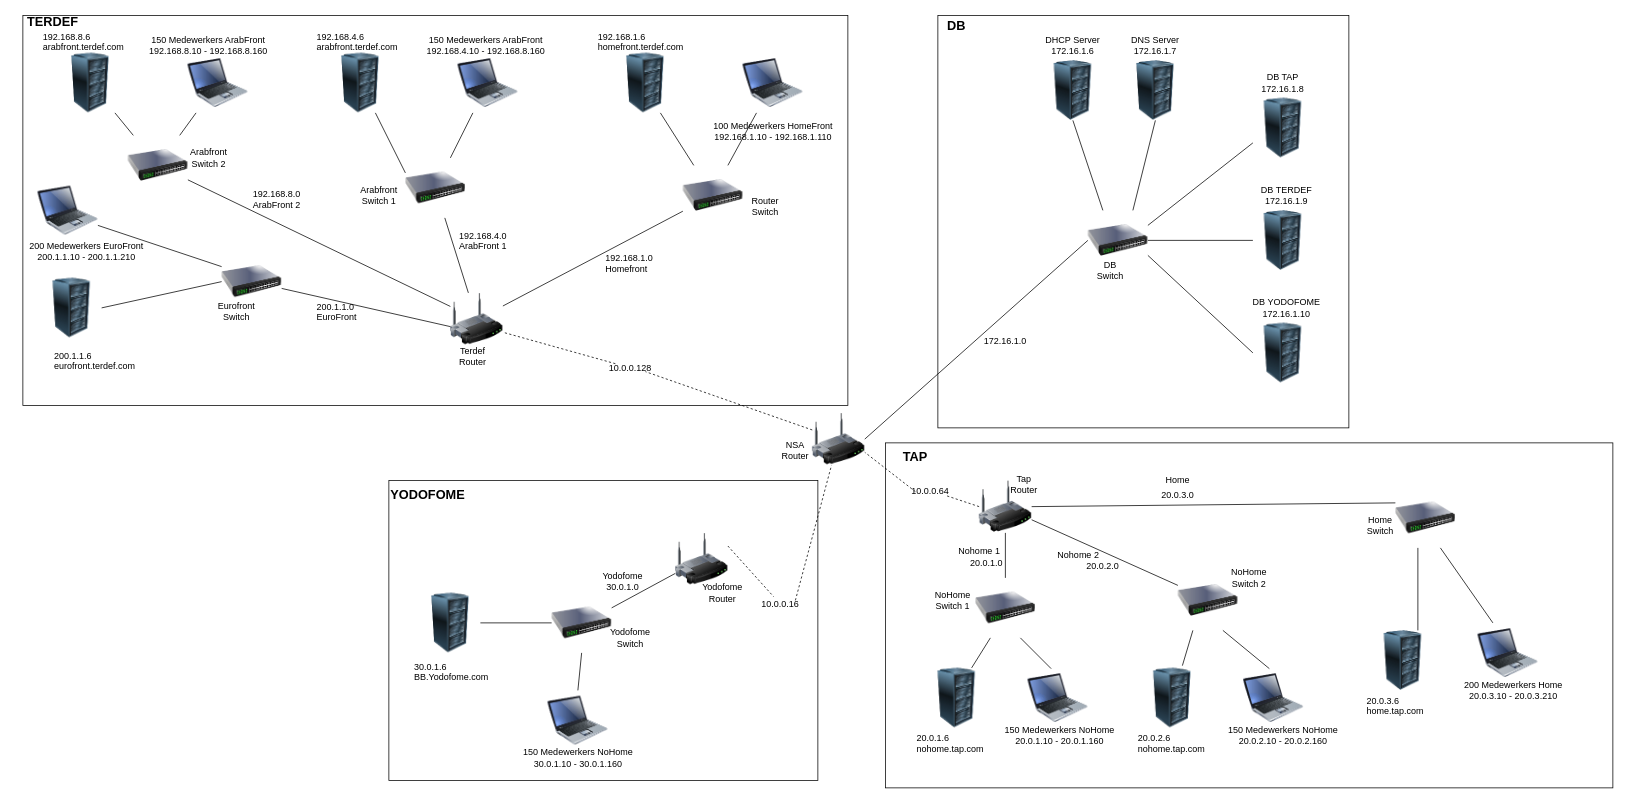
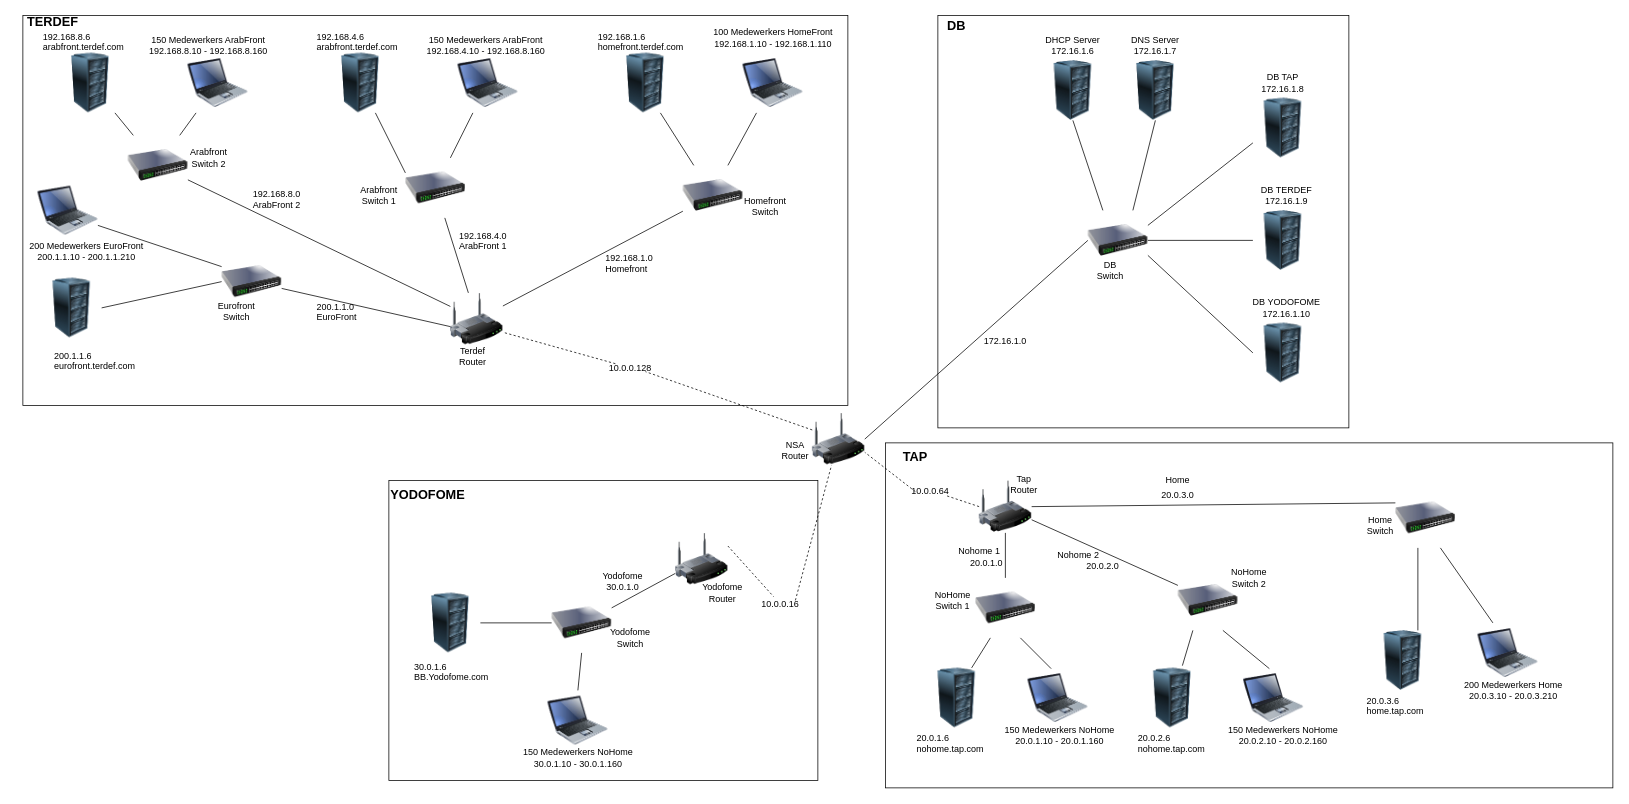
- <mxCell id="102" value="100 Medewerkers HomeFront&lt;br&gt;192.168.1.10 - 192.168.1.110&lt;br&gt;" style="text;html=1;strokeColor=none;fillColor=none;align=center;verticalAlign=middle;whiteSpace=wrap;rounded=0;" vertex="1" parent="1"><mxGeometry x="942.5" y="165" width="175" height="20" as="geometry" /></mxCell>
+ <mxCell id="102" value="100 Medewerkers HomeFront&lt;br&gt;192.168.1.10 - 192.168.1.110&lt;br&gt;" style="text;html=1;strokeColor=none;fillColor=none;align=center;verticalAlign=middle;whiteSpace=wrap;rounded=0;" vertex="1" parent="1"><mxGeometry x="942.5" y="40" width="175" height="20" as="geometry" /></mxCell>
- <mxCell id="123" value="Router&lt;br&gt;Switch&lt;br&gt;" style="text;html=1;strokeColor=none;fillColor=none;align=center;verticalAlign=middle;whiteSpace=wrap;rounded=0;" vertex="1" parent="1"><mxGeometry x="1000" y="265" width="40" height="20" as="geometry" /></mxCell>
+ <mxCell id="123" value="Homefront&lt;br&gt;Switch&lt;br&gt;" style="text;html=1;strokeColor=none;fillColor=none;align=center;verticalAlign=middle;whiteSpace=wrap;rounded=0;" vertex="1" parent="1"><mxGeometry x="1000" y="265" width="40" height="20" as="geometry" /></mxCell>
